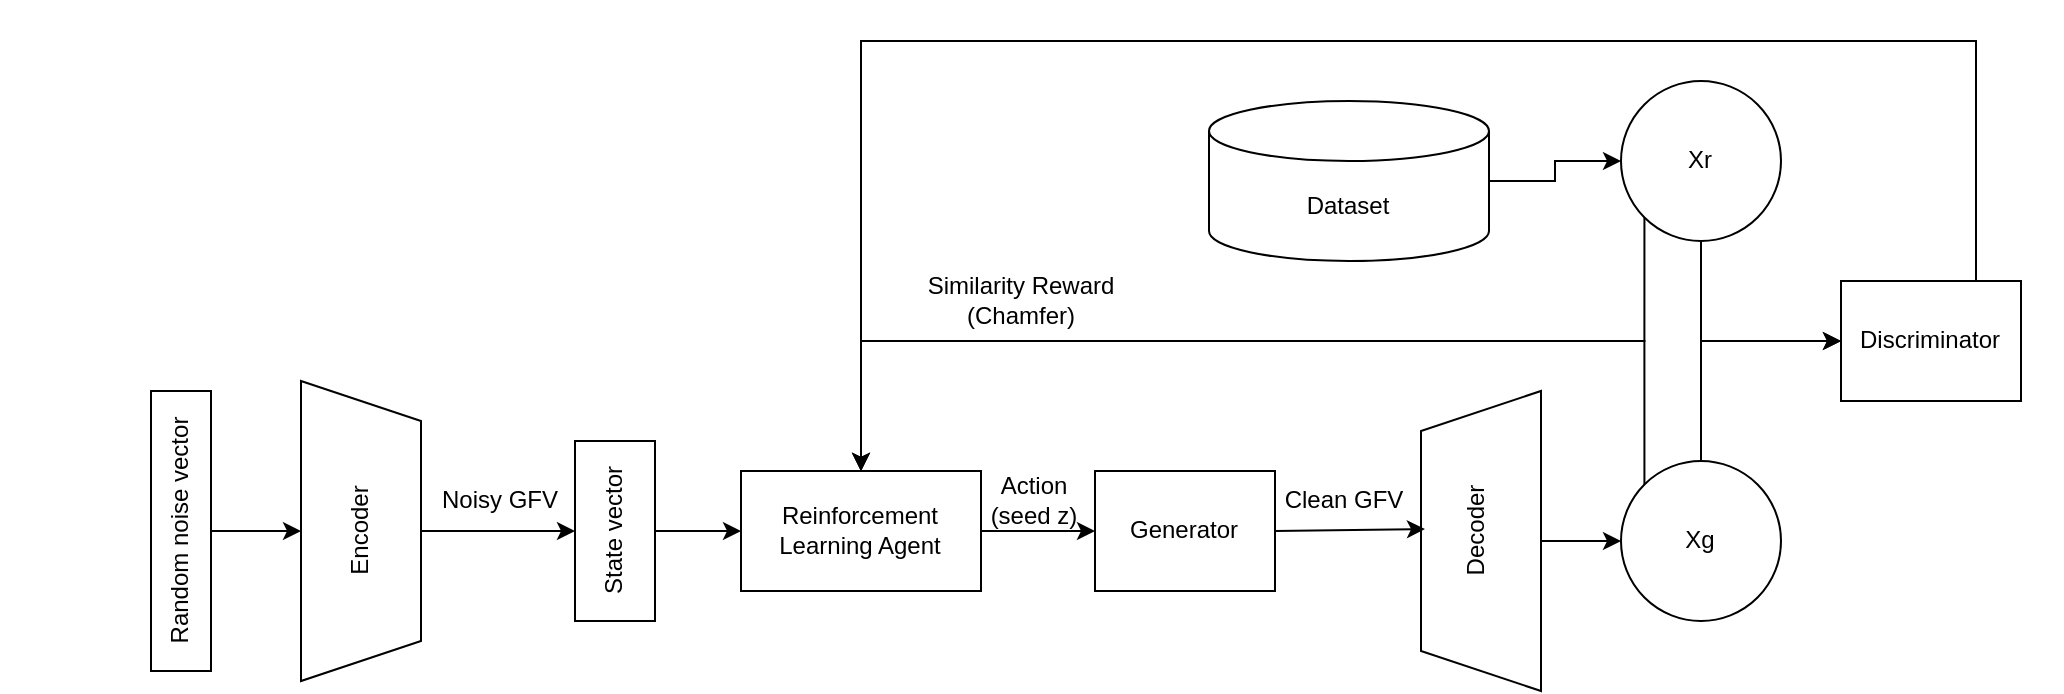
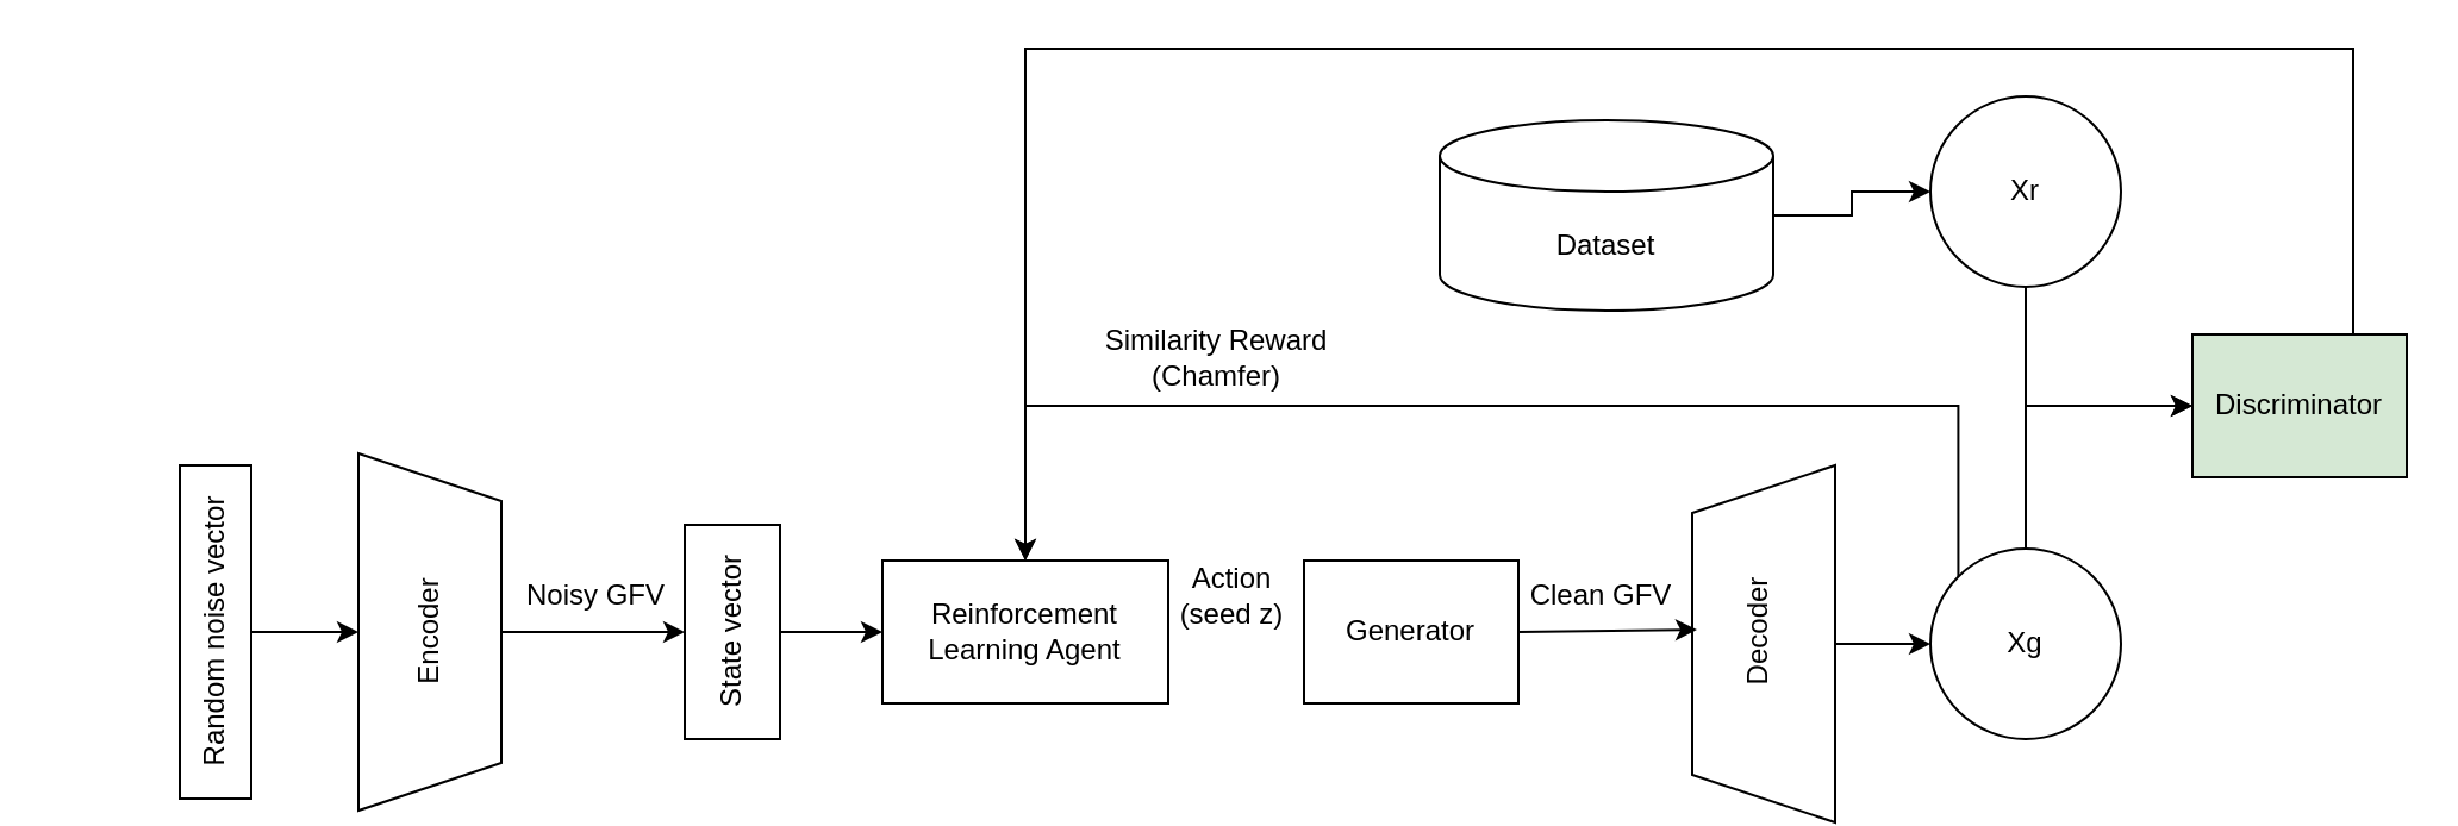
- <mxCell id="16" style="edgeStyle=orthogonalEdgeStyle;rounded=0;orthogonalLoop=1;jettySize=auto;html=1;exitX=0;exitY=1;exitDx=0;exitDy=0;entryX=0.5;entryY=0;entryDx=0;entryDy=0;" edge="1" parent="1" source="17" target="7"><mxGeometry relative="1" as="geometry"><Array as="points"><mxPoint x="822" y="170" /><mxPoint x="430" y="170" /></Array></mxGeometry></mxCell>
- <mxCell id="19" value="Discriminator" style="rounded=0;whiteSpace=wrap;html=1;" vertex="1" parent="1"><mxGeometry x="920" y="140" width="90" height="60" as="geometry" /></mxCell>
+ <mxCell id="19" value="Discriminator" style="rounded=0;whiteSpace=wrap;html=1;fillColor=#d5e8d4;" vertex="1" parent="1"><mxGeometry x="920" y="140" width="90" height="60" as="geometry" /></mxCell>
- <mxCell id="26" value="" style="endArrow=classic;html=1;rounded=0;exitX=1;exitY=0.5;exitDx=0;exitDy=0;entryX=0;entryY=0.5;entryDx=0;entryDy=0;" edge="1" parent="1" source="7" target="8"><mxGeometry width="50" height="50" relative="1" as="geometry"><mxPoint x="115" y="275" as="sourcePoint" /><mxPoint x="160" y="275" as="targetPoint" /></mxGeometry></mxCell>
